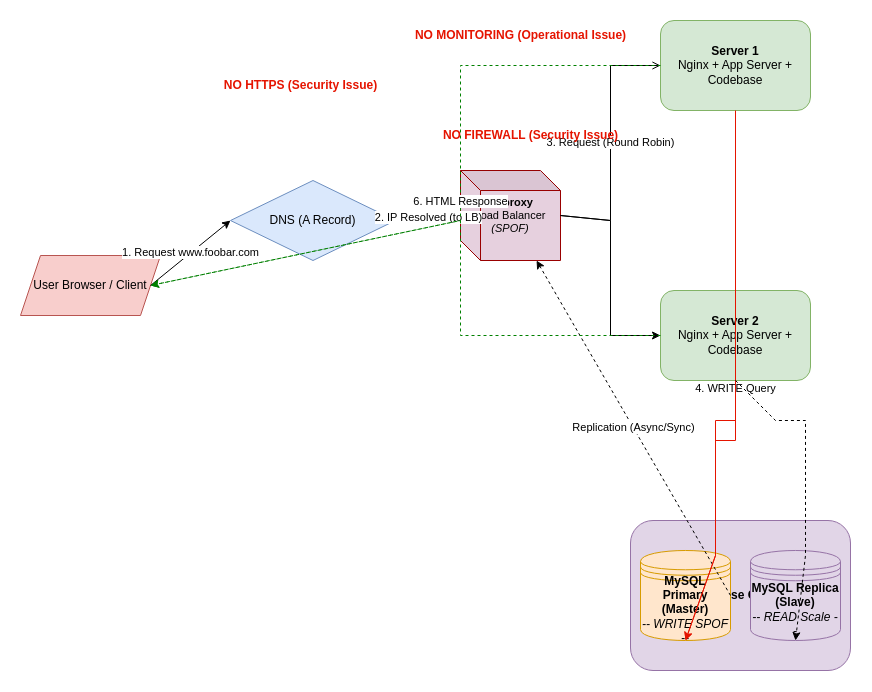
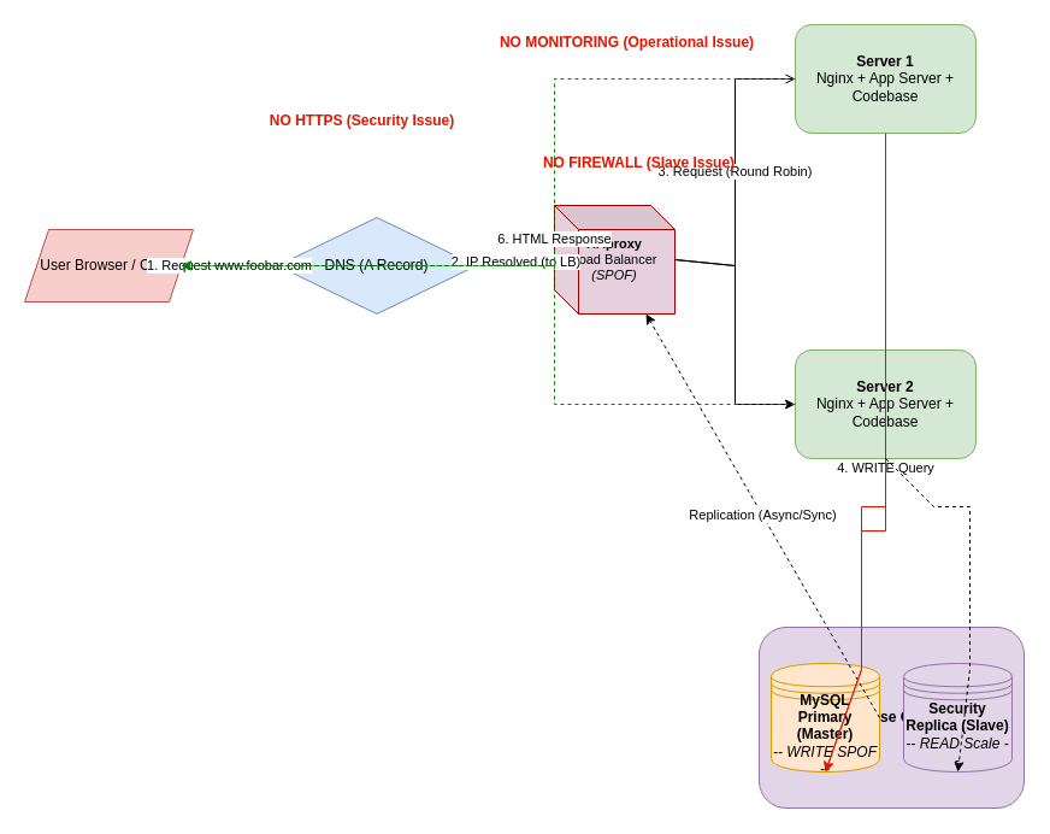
- <mxCell id="20" value="&lt;b style=&quot;color: rgb(229, 20, 0);&quot;&gt;NO HTTPS (Security Issue)&lt;/b&gt;" style="text;html=1;align=center;verticalAlign=middle;resizable=0;points=[];autosize=1;strokeColor=none;fillColor=none;" vertex="1" parent="1"><mxGeometry x="210" y="70" width="180" height="30" as="geometry" /></mxCell>
+ <mxCell id="20" value="&lt;b style=&quot;color: rgb(229, 20, 0);&quot;&gt;NO HTTPS (Security Issue)&lt;/b&gt;" style="text;html=1;align=center;verticalAlign=middle;resizable=0;points=[];autosize=1;strokeColor=none;fillColor=none;" vertex="1" parent="1"><mxGeometry x="210" y="85" width="180" height="30" as="geometry" /></mxCell>
- <mxCell id="21" value="&lt;b style=&quot;color: rgb(229, 20, 0);&quot;&gt;NO FIREWALL (Security Issue)&lt;/b&gt;" style="text;html=1;align=center;verticalAlign=middle;resizable=0;points=[];autosize=1;strokeColor=none;fillColor=none;" vertex="1" parent="1"><mxGeometry x="430" y="120" width="200" height="30" as="geometry" /></mxCell>
+ <mxCell id="21" value="&lt;b style=&quot;color: rgb(229, 20, 0);&quot;&gt;NO FIREWALL (Slave Issue)&lt;/b&gt;" style="text;html=1;align=center;verticalAlign=middle;resizable=0;points=[];autosize=1;strokeColor=none;fillColor=none;" vertex="1" parent="1"><mxGeometry x="430" y="120" width="200" height="30" as="geometry" /></mxCell>
- <mxCell id="2" value="User Browser / Client" style="shape=parallelogram;perimeter=parallelogramPerimeter;whiteSpace=wrap;html=1;fixedSize=1;fillColor=#f8cecc;strokeColor=#b85450;" vertex="1" parent="1"><mxGeometry x="20" y="255" width="140" height="60" as="geometry" /></mxCell>
+ <mxCell id="2" value="User Browser / Client" style="shape=parallelogram;perimeter=parallelogramPerimeter;whiteSpace=wrap;html=1;fixedSize=1;fillColor=#f8cecc;strokeColor=#b85450;" vertex="1" parent="1"><mxGeometry x="20" y="190" width="140" height="60" as="geometry" /></mxCell>
- <mxCell id="9" value="&lt;b&gt;MySQL Replica (Slave)&lt;/b&gt;&lt;br&gt;&lt;i&gt;-- READ Scale --&lt;/i&gt;" style="shape=datastore;whiteSpace=wrap;html=1;fillColor=#e1d5e7;strokeColor=#9673a6;" vertex="1" parent="7"><mxGeometry x="120" y="30" width="90" height="90" as="geometry" /></mxCell>
+ <mxCell id="9" value="&lt;b&gt;Security Replica (Slave)&lt;/b&gt;&lt;br&gt;&lt;i&gt;-- READ Scale --&lt;/i&gt;" style="shape=datastore;whiteSpace=wrap;html=1;fillColor=#e1d5e7;strokeColor=#9673a6;" vertex="1" parent="7"><mxGeometry x="120" y="30" width="90" height="90" as="geometry" /></mxCell>
